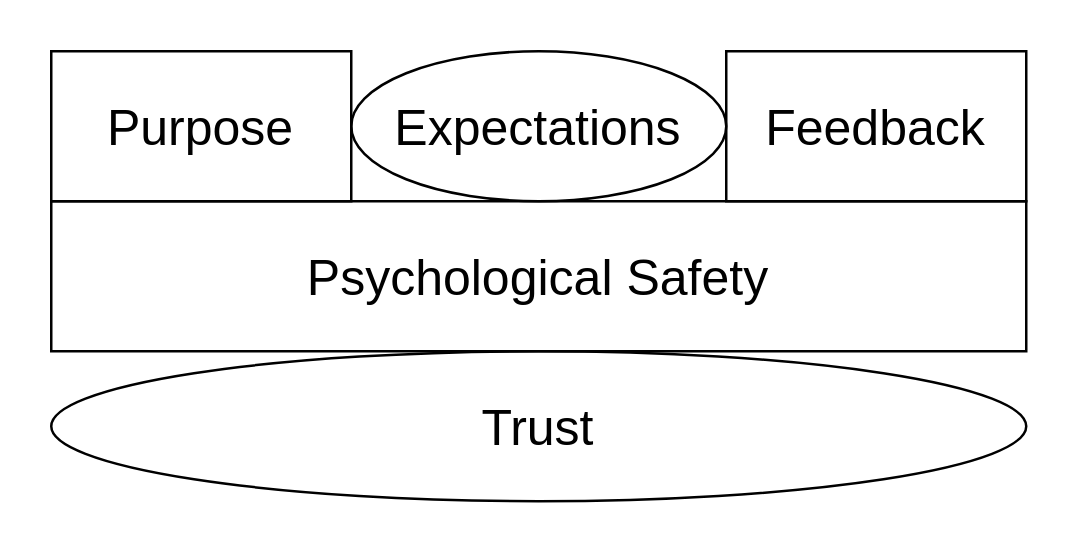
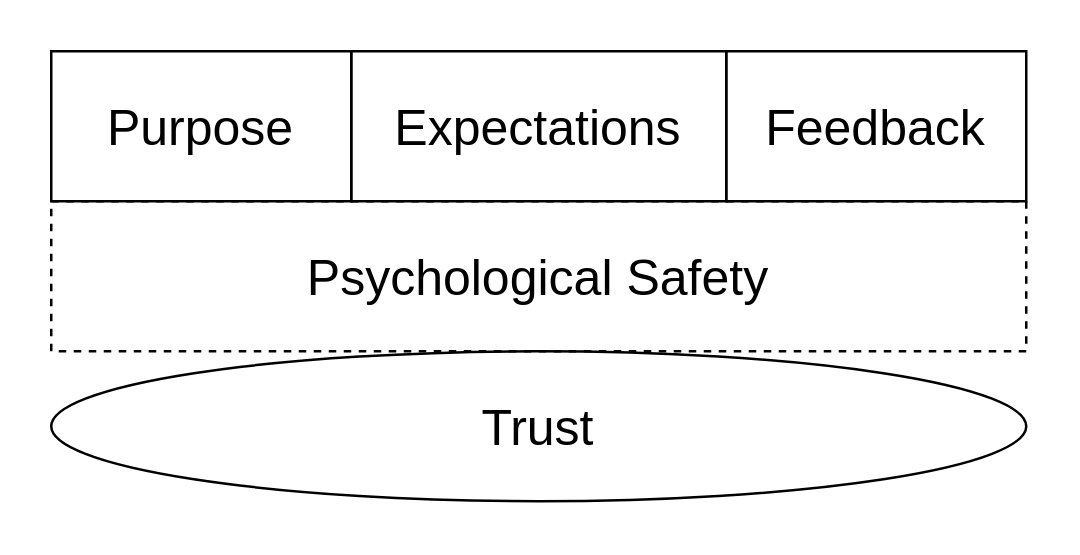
- <mxCell id="3" value="&lt;font style=&quot;font-size: 20px;&quot;&gt;Expectations&lt;/font&gt;" style="ellipse;whiteSpace=wrap;html=1;fillColor=none;" vertex="1" parent="1"><mxGeometry x="140" y="20" width="150" height="60" as="geometry" /></mxCell>
+ <mxCell id="3" value="&lt;font style=&quot;font-size: 20px;&quot;&gt;Expectations&lt;/font&gt;" style="rounded=0;whiteSpace=wrap;html=1;fillColor=none;" vertex="1" parent="1"><mxGeometry x="140" y="20" width="150" height="60" as="geometry" /></mxCell>
- <mxCell id="5" value="&lt;span style=&quot;font-size: 20px;&quot;&gt;Psychological Safety&lt;/span&gt;" style="rounded=0;whiteSpace=wrap;html=1;fillColor=none;" vertex="1" parent="1"><mxGeometry x="20" y="80" width="390" height="60" as="geometry" /></mxCell>
+ <mxCell id="5" value="&lt;span style=&quot;font-size: 20px;&quot;&gt;Psychological Safety&lt;/span&gt;" style="rounded=0;whiteSpace=wrap;html=1;fillColor=none;dashed=1;" vertex="1" parent="1"><mxGeometry x="20" y="80" width="390" height="60" as="geometry" /></mxCell>
